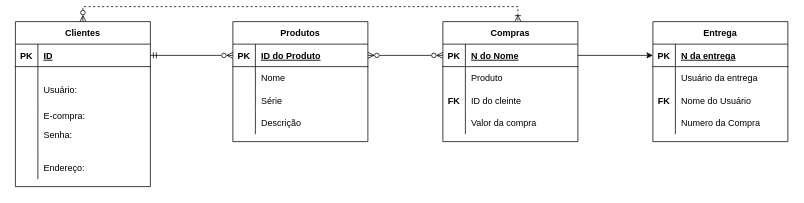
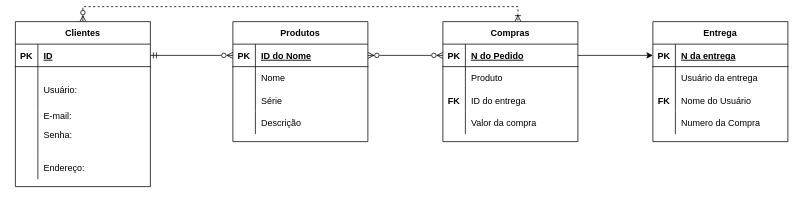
- <mxCell id="19" value="ID do Produto" style="shape=partialRectangle;connectable=0;fillColor=none;top=0;left=0;bottom=0;right=0;align=left;spacingLeft=6;fontStyle=5;overflow=hidden;" vertex="1" parent="17"><mxGeometry x="30" width="150" height="30" as="geometry"><mxRectangle width="150" height="30" as="alternateBounds" /></mxGeometry></mxCell>
+ <mxCell id="19" value="ID do Nome" style="shape=partialRectangle;connectable=0;fillColor=none;top=0;left=0;bottom=0;right=0;align=left;spacingLeft=6;fontStyle=5;overflow=hidden;" vertex="1" parent="17"><mxGeometry x="30" width="150" height="30" as="geometry"><mxRectangle width="150" height="30" as="alternateBounds" /></mxGeometry></mxCell>
- <mxCell id="32" value="N do Nome" style="shape=partialRectangle;connectable=0;fillColor=none;top=0;left=0;bottom=0;right=0;align=left;spacingLeft=6;fontStyle=5;overflow=hidden;" vertex="1" parent="30"><mxGeometry x="30" width="150" height="30" as="geometry"><mxRectangle width="150" height="30" as="alternateBounds" /></mxGeometry></mxCell>
+ <mxCell id="32" value="N do Pedido" style="shape=partialRectangle;connectable=0;fillColor=none;top=0;left=0;bottom=0;right=0;align=left;spacingLeft=6;fontStyle=5;overflow=hidden;" vertex="1" parent="30"><mxGeometry x="30" width="150" height="30" as="geometry"><mxRectangle width="150" height="30" as="alternateBounds" /></mxGeometry></mxCell>
- <mxCell id="38" value="ID do cleinte" style="shape=partialRectangle;connectable=0;fillColor=none;top=0;left=0;bottom=0;right=0;align=left;spacingLeft=6;overflow=hidden;" vertex="1" parent="36"><mxGeometry x="30" width="150" height="30" as="geometry"><mxRectangle width="150" height="30" as="alternateBounds" /></mxGeometry></mxCell>
+ <mxCell id="38" value="ID do entrega" style="shape=partialRectangle;connectable=0;fillColor=none;top=0;left=0;bottom=0;right=0;align=left;spacingLeft=6;overflow=hidden;" vertex="1" parent="36"><mxGeometry x="30" width="150" height="30" as="geometry"><mxRectangle width="150" height="30" as="alternateBounds" /></mxGeometry></mxCell>
- <mxCell id="55" value="E-compra:" style="shape=partialRectangle;connectable=0;fillColor=none;top=0;left=0;bottom=0;right=0;align=left;spacingLeft=6;overflow=hidden;" vertex="1" parent="1"><mxGeometry x="50" y="130" width="150" height="30" as="geometry"><mxRectangle width="150" height="30" as="alternateBounds" /></mxGeometry></mxCell>
+ <mxCell id="55" value="E-mail:" style="shape=partialRectangle;connectable=0;fillColor=none;top=0;left=0;bottom=0;right=0;align=left;spacingLeft=6;overflow=hidden;" vertex="1" parent="1"><mxGeometry x="50" y="130" width="150" height="30" as="geometry"><mxRectangle width="150" height="30" as="alternateBounds" /></mxGeometry></mxCell>
